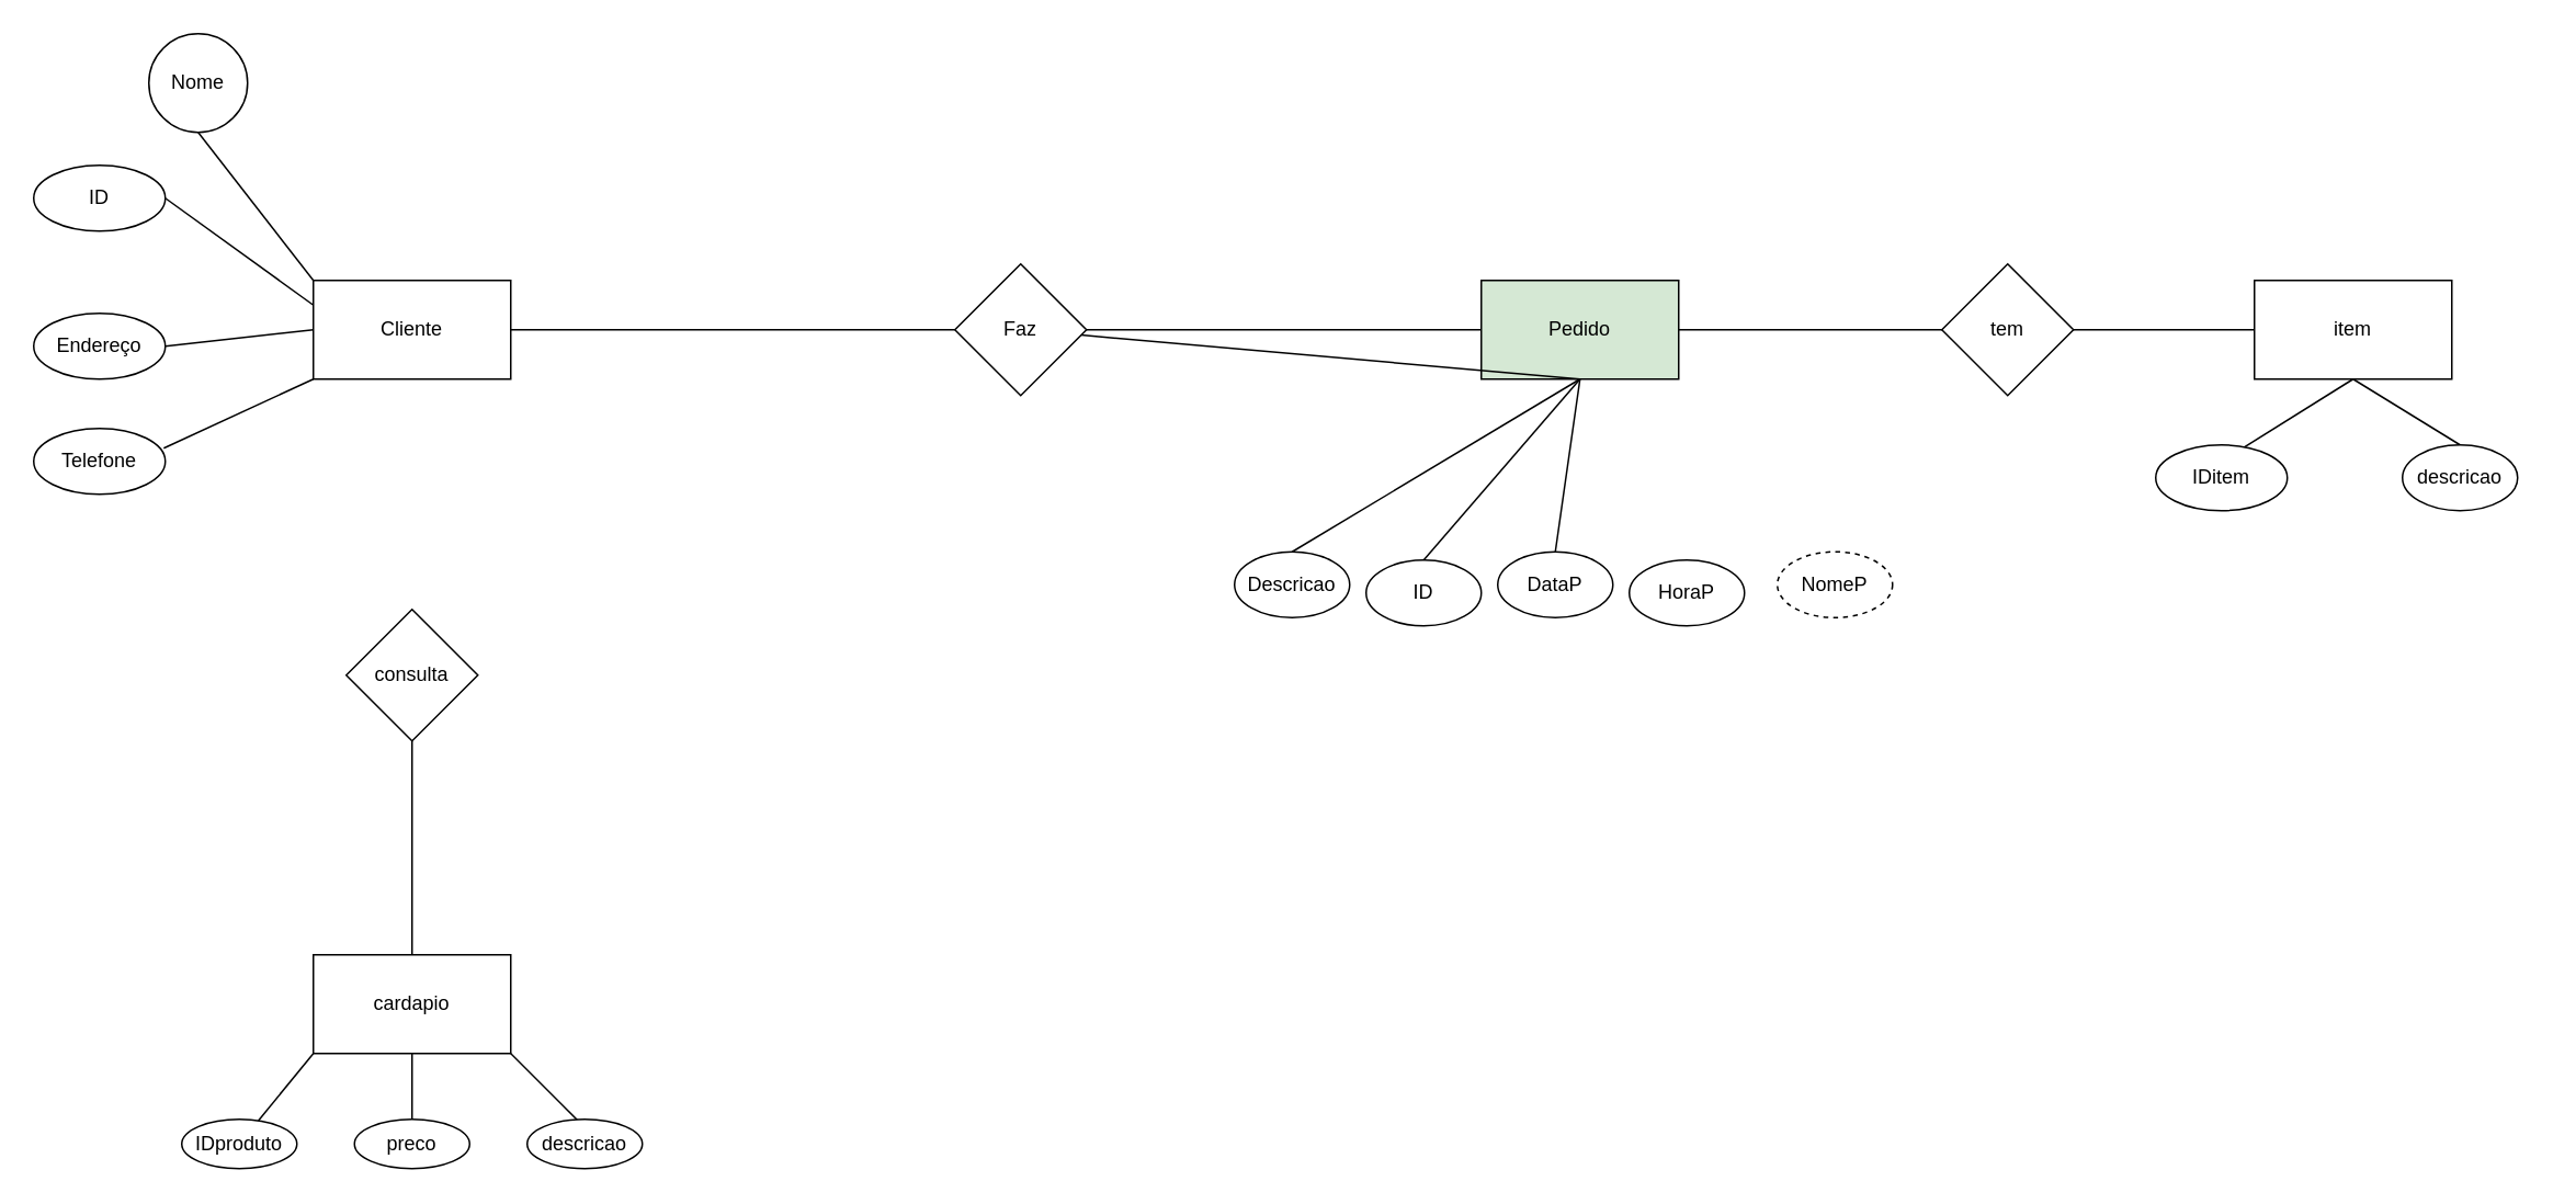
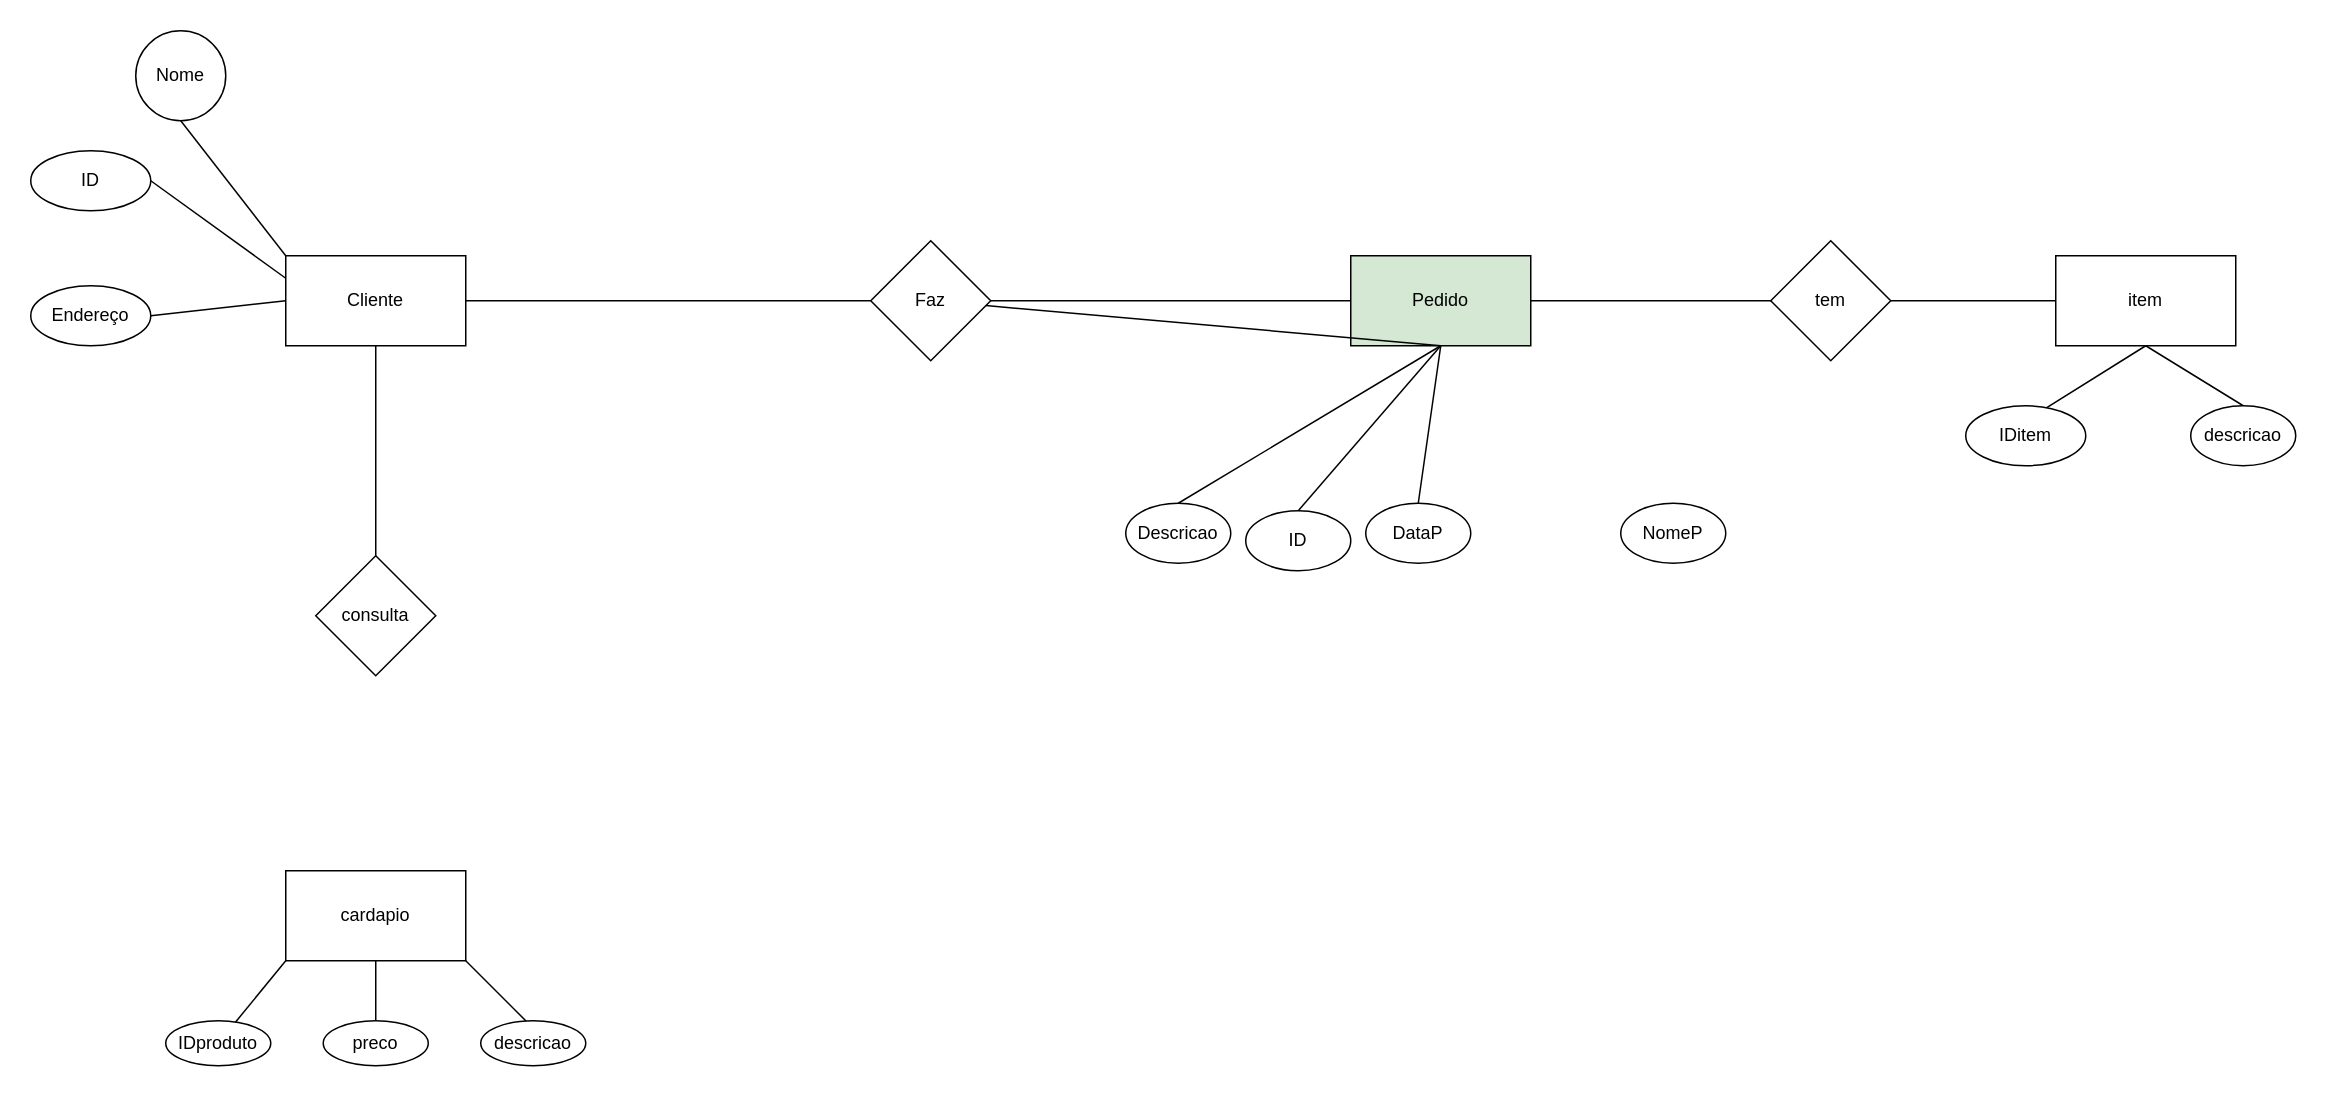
- <mxCell id="14" value="" style="endArrow=none;html=1;rounded=0;entryX=0.988;entryY=0.3;entryDx=0;entryDy=0;exitX=0;exitY=1;exitDx=0;exitDy=0;entryPerimeter=0;" parent="1" source="3" target="9" edge="1"><mxGeometry width="50" height="50" relative="1" as="geometry"><mxPoint x="610" y="320" as="sourcePoint" /><mxPoint x="660" y="270" as="targetPoint" /></mxGeometry></mxCell>
- <mxCell id="9" value="Telefone" style="ellipse;whiteSpace=wrap;html=1;" parent="1" vertex="1"><mxGeometry x="20" y="260" width="80" height="40" as="geometry" /></mxCell>
+ <mxCell id="32" value="" style="endArrow=none;html=1;rounded=0;entryX=0.5;entryY=1;entryDx=0;entryDy=0;exitX=0.5;exitY=0;exitDx=0;exitDy=0;" edge="1" parent="1" source="34" target="3"><mxGeometry width="50" height="50" relative="1" as="geometry"><mxPoint x="720" y="410" as="sourcePoint" /><mxPoint x="770" y="360" as="targetPoint" /></mxGeometry></mxCell>
- <mxCell id="15" value="NomeP" style="ellipse;whiteSpace=wrap;html=1;dashed=1;" parent="1" vertex="1"><mxGeometry x="1080" y="335" width="70" height="40" as="geometry" /></mxCell>
+ <mxCell id="15" value="NomeP" style="ellipse;whiteSpace=wrap;html=1;" parent="1" vertex="1"><mxGeometry x="1080" y="335" width="70" height="40" as="geometry" /></mxCell>
- <mxCell id="16" value="HoraP" style="ellipse;whiteSpace=wrap;html=1;" parent="1" vertex="1"><mxGeometry x="990" y="340" width="70" height="40" as="geometry" /></mxCell>
- <mxCell id="33" value="" style="endArrow=none;html=1;rounded=0;entryX=0.5;entryY=1;entryDx=0;entryDy=0;exitX=0.5;exitY=0;exitDx=0;exitDy=0;" edge="1" parent="1" source="24" target="34"><mxGeometry width="50" height="50" relative="1" as="geometry"><mxPoint x="250" y="580" as="sourcePoint" /><mxPoint x="250" y="230" as="targetPoint" /></mxGeometry></mxCell>
